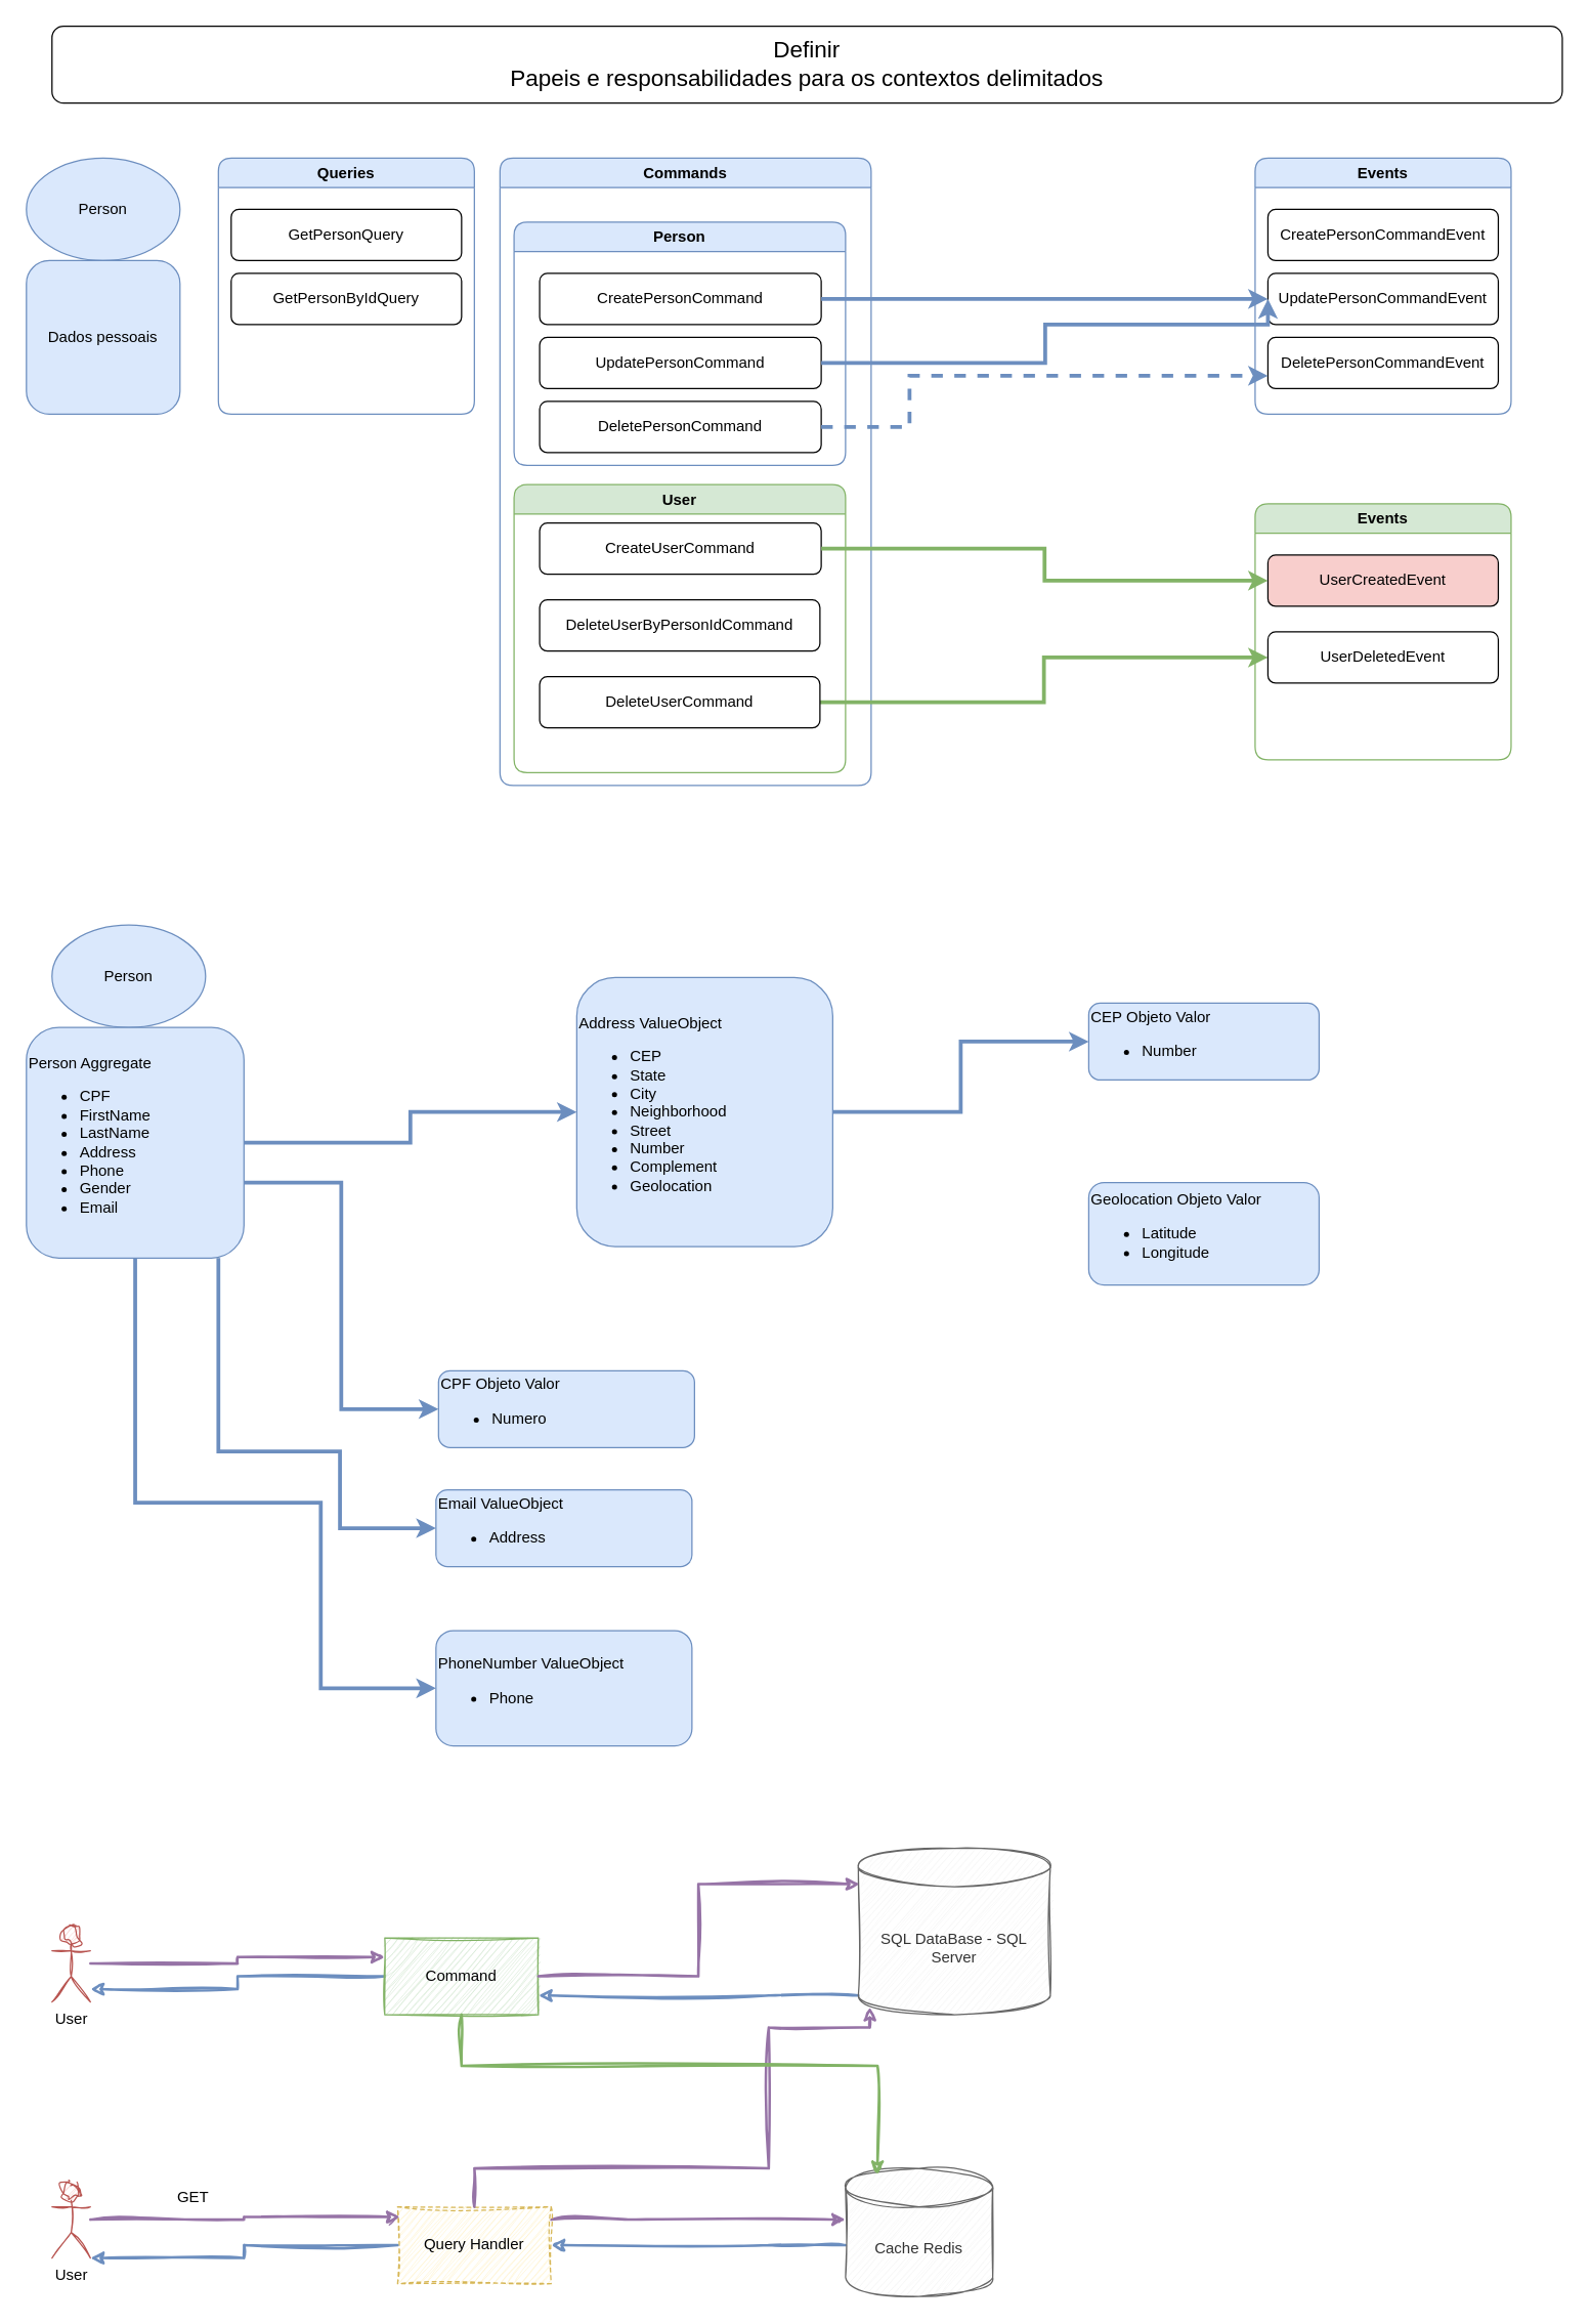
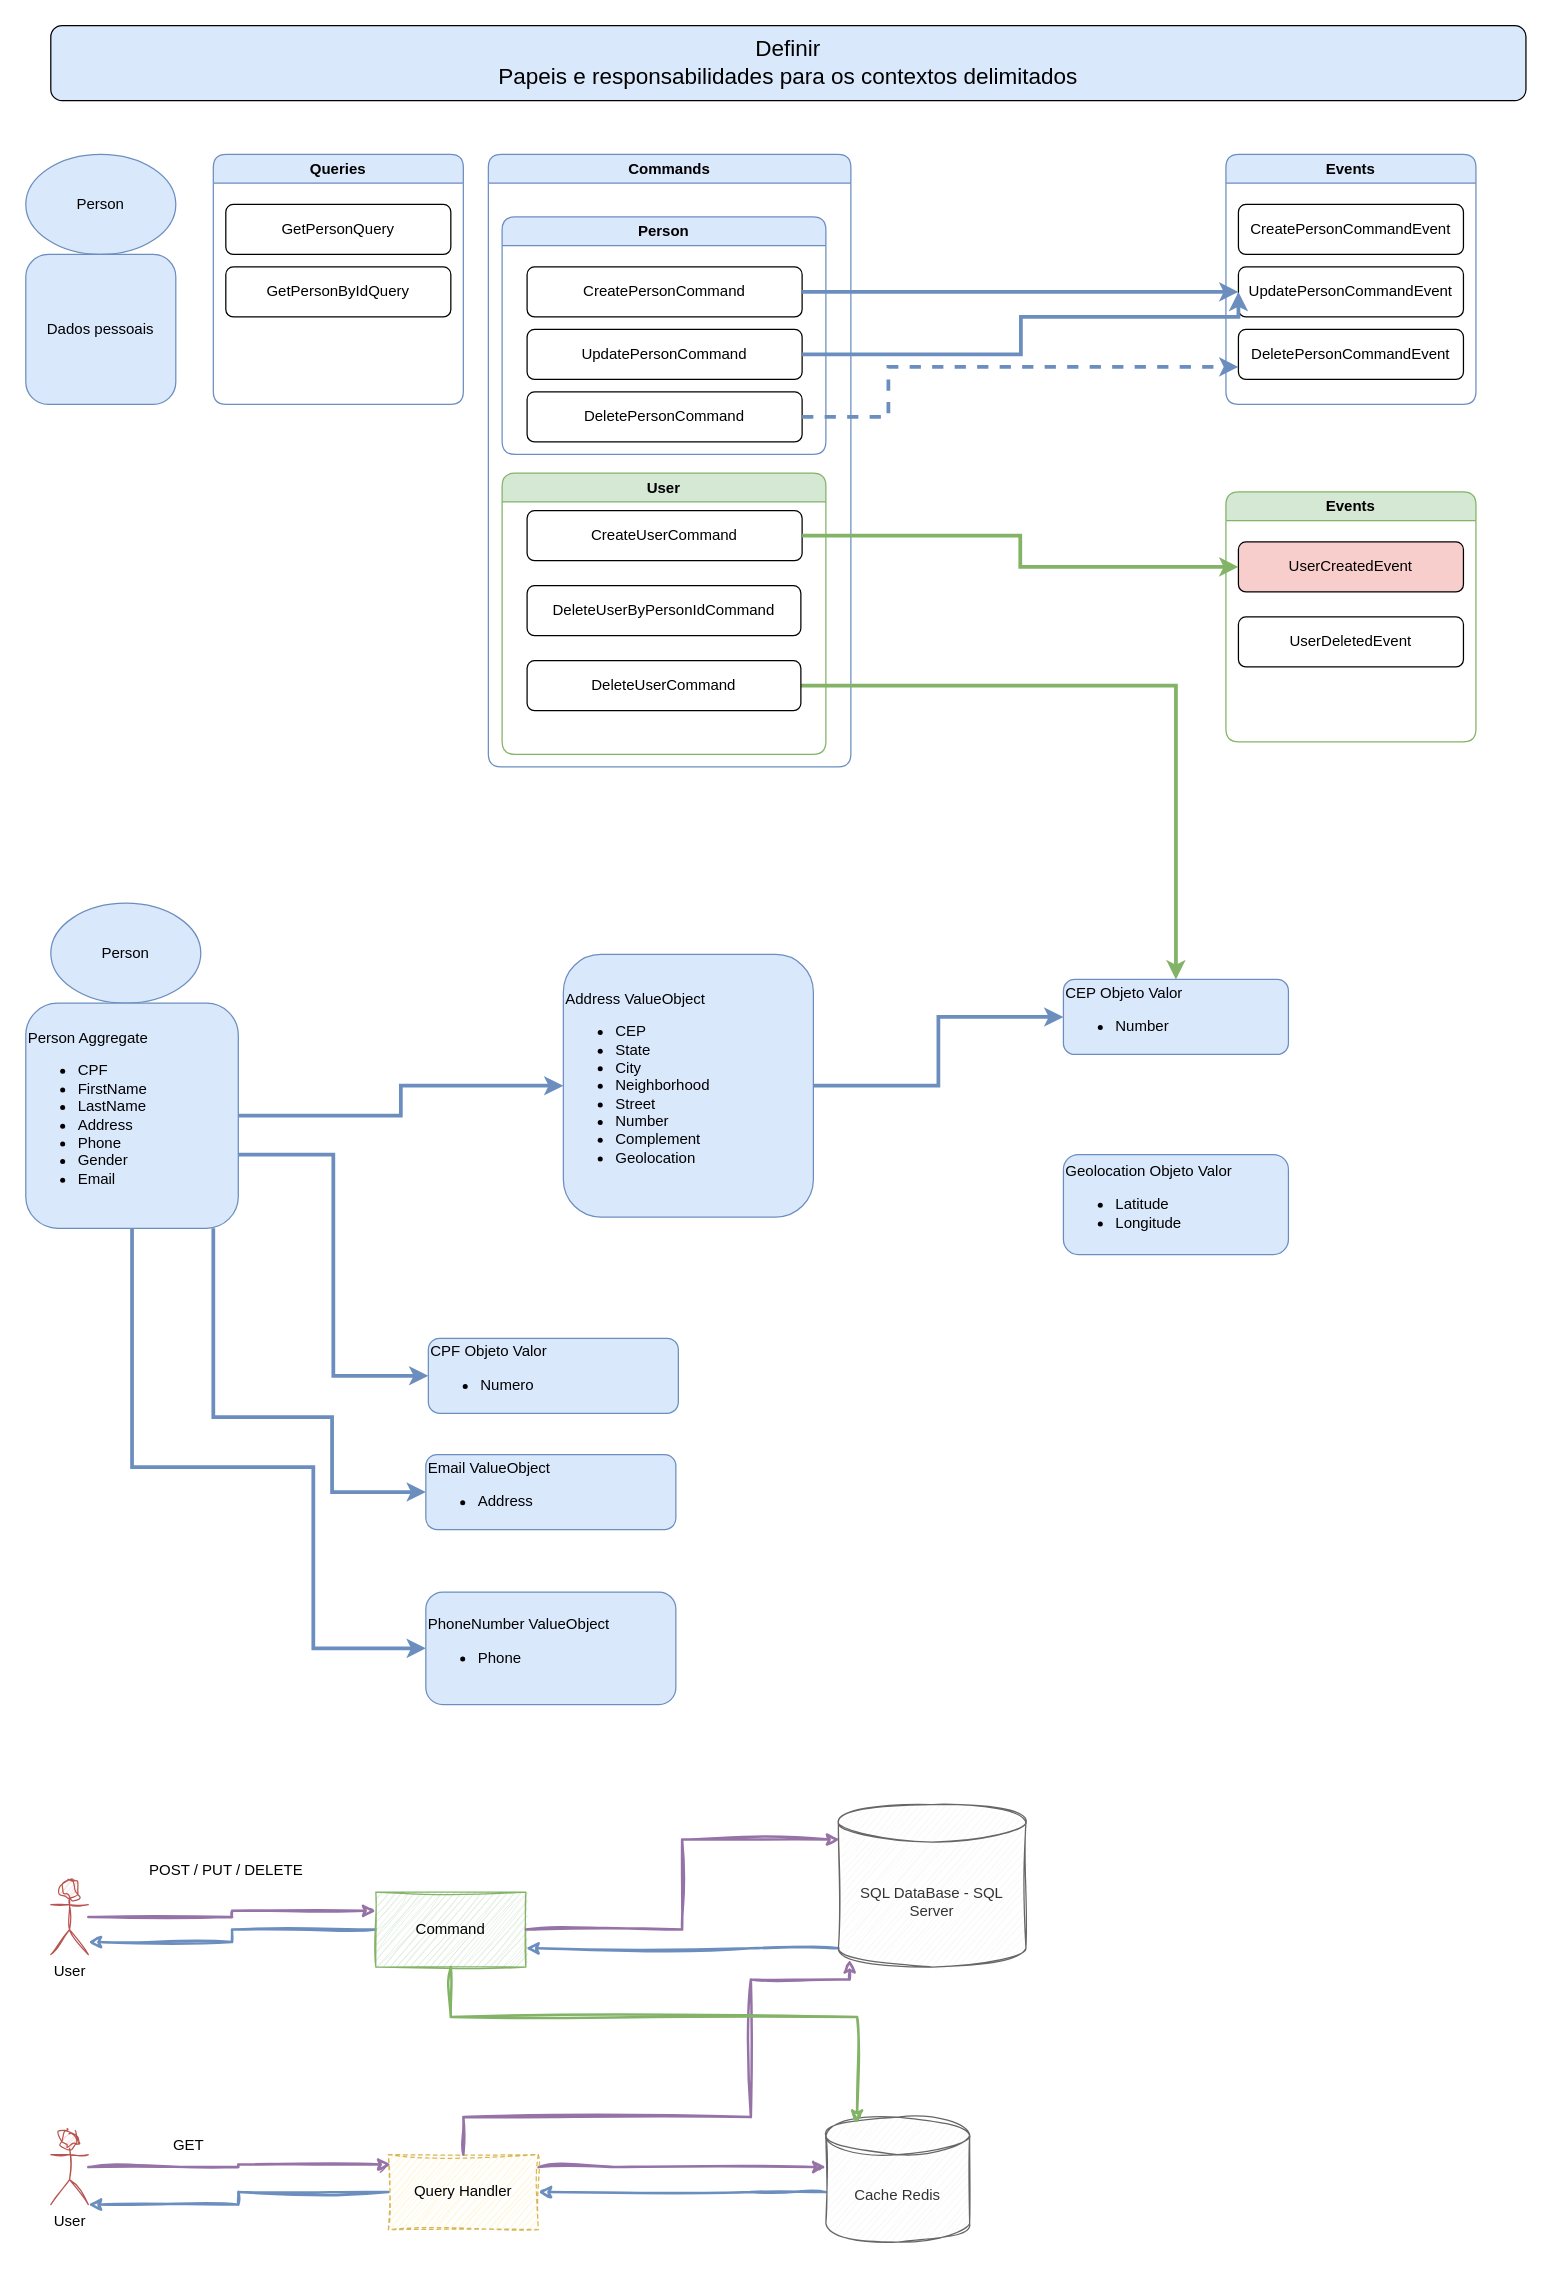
- <mxCell id="8" value="&lt;font style=&quot;font-size: 18px;&quot;&gt;Definir&lt;br&gt;Papeis e responsabilidades para os contextos delimitados&lt;/font&gt;" style="rounded=1;whiteSpace=wrap;html=1;" parent="1" vertex="1"><mxGeometry x="40" y="20" width="1180" height="60" as="geometry" /></mxCell>
+ <mxCell id="8" value="&lt;font style=&quot;font-size: 18px;&quot;&gt;Definir&lt;br&gt;Papeis e responsabilidades para os contextos delimitados&lt;/font&gt;" style="rounded=1;whiteSpace=wrap;html=1;fillColor=#dae8fc;" parent="1" vertex="1"><mxGeometry x="40" y="20" width="1180" height="60" as="geometry" /></mxCell>
- <mxCell id="30" style="edgeStyle=orthogonalEdgeStyle;rounded=0;orthogonalLoop=1;jettySize=auto;html=1;entryX=0;entryY=0.5;entryDx=0;entryDy=0;strokeWidth=3;fillColor=#d5e8d4;strokeColor=#82b366;" parent="1" source="31" target="34" edge="1"><mxGeometry relative="1" as="geometry" /></mxCell>
+ <mxCell id="30" style="edgeStyle=orthogonalEdgeStyle;rounded=0;orthogonalLoop=1;jettySize=auto;html=1;strokeWidth=3;fillColor=#d5e8d4;strokeColor=#82b366;" parent="1" source="31" target="18" edge="1"><mxGeometry relative="1" as="geometry" /></mxCell>
+ <mxCell id="59" value="POST / PUT / DELETE" style="text;html=1;align=center;verticalAlign=middle;resizable=0;points=[];autosize=1;strokeColor=none;fillColor=none;sketch=1;curveFitting=1;jiggle=2;" parent="1" vertex="1"><mxGeometry x="105" y="1481" width="150" height="30" as="geometry" /></mxCell>
